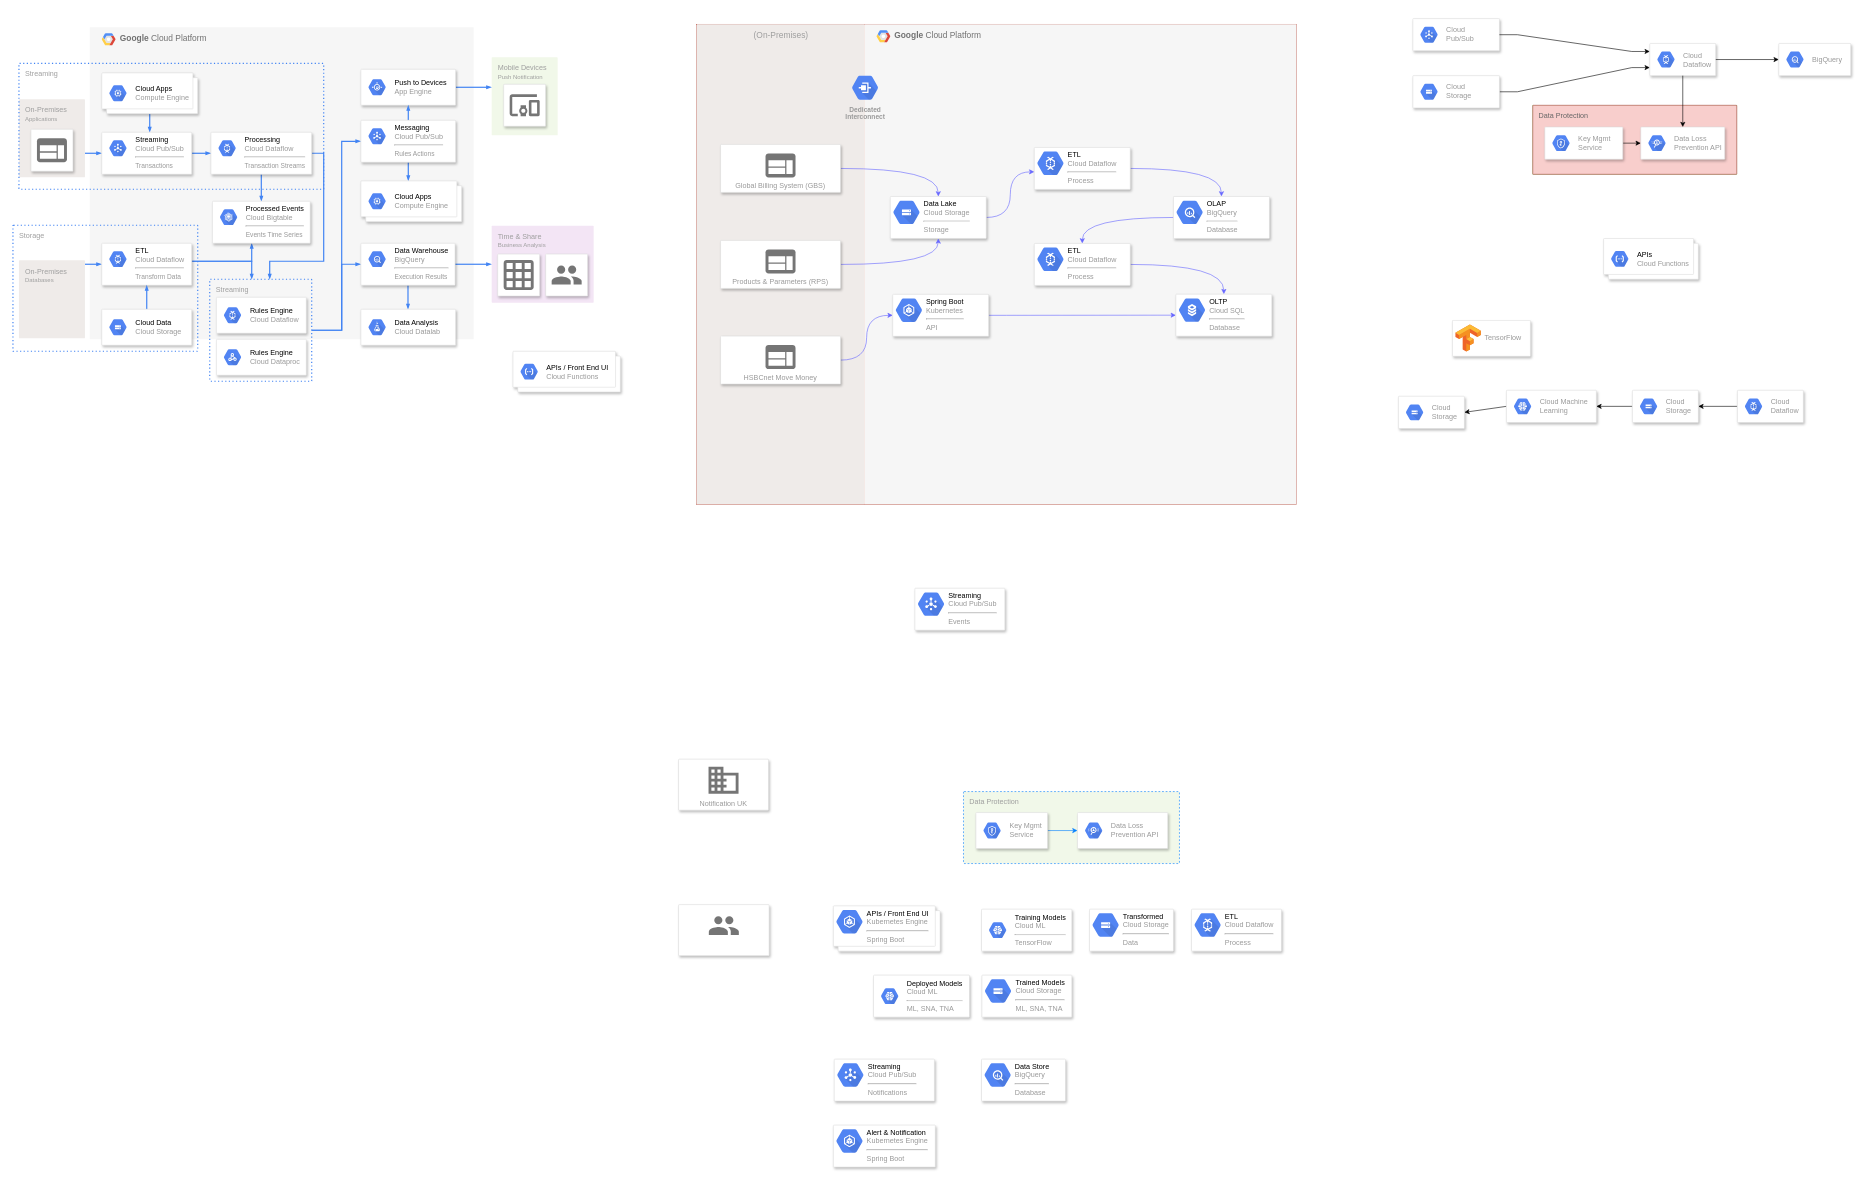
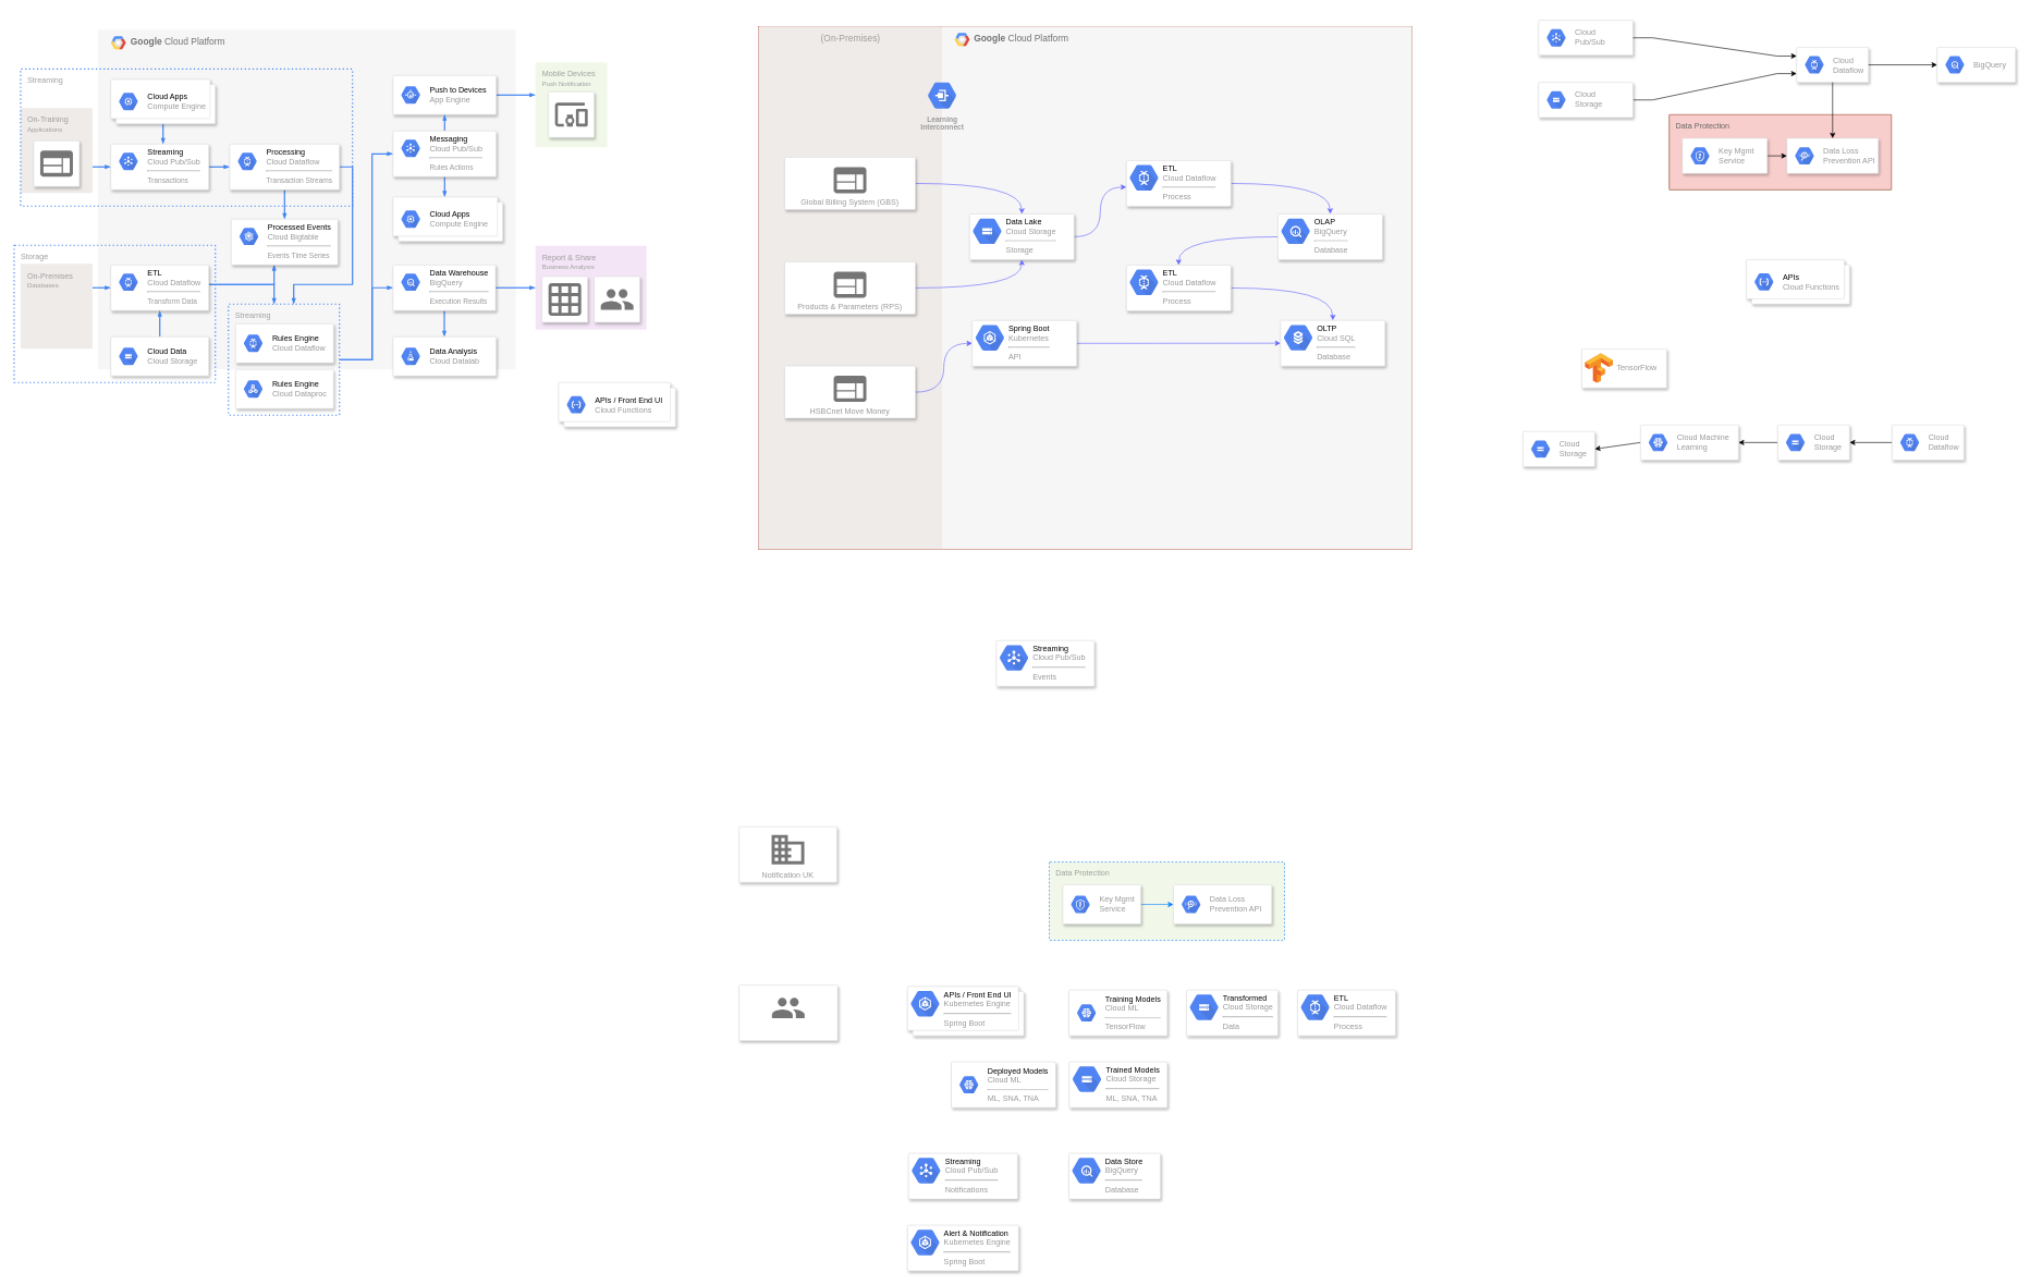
- <mxCell id="145" value="Dedicated&#10;Interconnect" style="html=1;fillColor=#5184F3;strokeColor=none;verticalAlign=top;labelPosition=center;verticalLabelPosition=bottom;align=center;spacingTop=-6;fontSize=11;fontStyle=1;fontColor=#999999;shape=mxgraph.gcp2.hexIcon;prIcon=dedicated_interconnect" parent="1" vertex="1"><mxGeometry x="1408" y="116.5" width="66" height="58.5" as="geometry" /></mxCell>
+ <mxCell id="145" value="Learning&#10;Interconnect" style="html=1;fillColor=#5184F3;strokeColor=none;verticalAlign=top;labelPosition=center;verticalLabelPosition=bottom;align=center;spacingTop=-6;fontSize=11;fontStyle=1;fontColor=#999999;shape=mxgraph.gcp2.hexIcon;prIcon=dedicated_interconnect" parent="1" vertex="1"><mxGeometry x="1408" y="116.5" width="66" height="58.5" as="geometry" /></mxCell>
- <mxCell id="11" value="On-Premises&lt;br&gt;&lt;font style=&quot;font-size: 10px&quot;&gt;Applications&lt;/font&gt;&lt;br&gt;" style="rounded=1;absoluteArcSize=1;arcSize=2;html=1;strokeColor=none;gradientColor=none;shadow=0;dashed=0;fontSize=12;fontColor=#9E9E9E;align=left;verticalAlign=top;spacing=10;spacingTop=-4;fillColor=#EFEBE9;" parent="1" vertex="1"><mxGeometry x="30.5" y="165" width="110" height="130" as="geometry" /></mxCell>
+ <mxCell id="11" value="On-Training&lt;br&gt;&lt;font style=&quot;font-size: 10px&quot;&gt;Applications&lt;/font&gt;&lt;br&gt;" style="rounded=1;absoluteArcSize=1;arcSize=2;html=1;strokeColor=none;gradientColor=none;shadow=0;dashed=0;fontSize=12;fontColor=#9E9E9E;align=left;verticalAlign=top;spacing=10;spacingTop=-4;fillColor=#EFEBE9;" parent="1" vertex="1"><mxGeometry x="30.5" y="165" width="110" height="130" as="geometry" /></mxCell>
- <mxCell id="58" value="Time &amp;amp; Share&lt;br&gt;&lt;font style=&quot;font-size: 10px&quot;&gt;Business Analysis&lt;/font&gt;&lt;br&gt;" style="rounded=1;absoluteArcSize=1;arcSize=2;html=1;strokeColor=none;gradientColor=none;shadow=0;dashed=0;fontSize=12;fontColor=#9E9E9E;align=left;verticalAlign=top;spacing=10;spacingTop=-4;fillColor=#F3E5F5;" parent="1" vertex="1"><mxGeometry x="818.5" y="376" width="170" height="128" as="geometry" /></mxCell>
+ <mxCell id="58" value="Report &amp;amp; Share&lt;br&gt;&lt;font style=&quot;font-size: 10px&quot;&gt;Business Analysis&lt;/font&gt;&lt;br&gt;" style="rounded=1;absoluteArcSize=1;arcSize=2;html=1;strokeColor=none;gradientColor=none;shadow=0;dashed=0;fontSize=12;fontColor=#9E9E9E;align=left;verticalAlign=top;spacing=10;spacingTop=-4;fillColor=#F3E5F5;" parent="1" vertex="1"><mxGeometry x="818.5" y="376" width="170" height="128" as="geometry" /></mxCell>
- <mxCell id="16" value="On-Premises&lt;br&gt;&lt;font style=&quot;font-size: 10px&quot;&gt;Databases&lt;/font&gt;&lt;br&gt;" style="rounded=1;absoluteArcSize=1;arcSize=2;html=1;strokeColor=none;gradientColor=none;shadow=0;dashed=0;fontSize=12;fontColor=#9E9E9E;align=left;verticalAlign=top;spacing=10;spacingTop=-4;fillColor=#EFEBE9;" parent="1" vertex="1"><mxGeometry x="30.5" y="433.5" width="110" height="130" as="geometry" /></mxCell>
+ <mxCell id="16" value="On-Premises&lt;br&gt;&lt;font style=&quot;font-size: 10px&quot;&gt;Databases&lt;/font&gt;&lt;br&gt;" style="rounded=1;absoluteArcSize=1;arcSize=2;html=1;strokeColor=none;gradientColor=none;shadow=0;dashed=0;fontSize=12;fontColor=#9E9E9E;align=left;verticalAlign=top;spacing=10;spacingTop=-4;fillColor=#EFEBE9;" parent="1" vertex="1"><mxGeometry x="30.5" y="403.5" width="110" height="130" as="geometry" /></mxCell>
